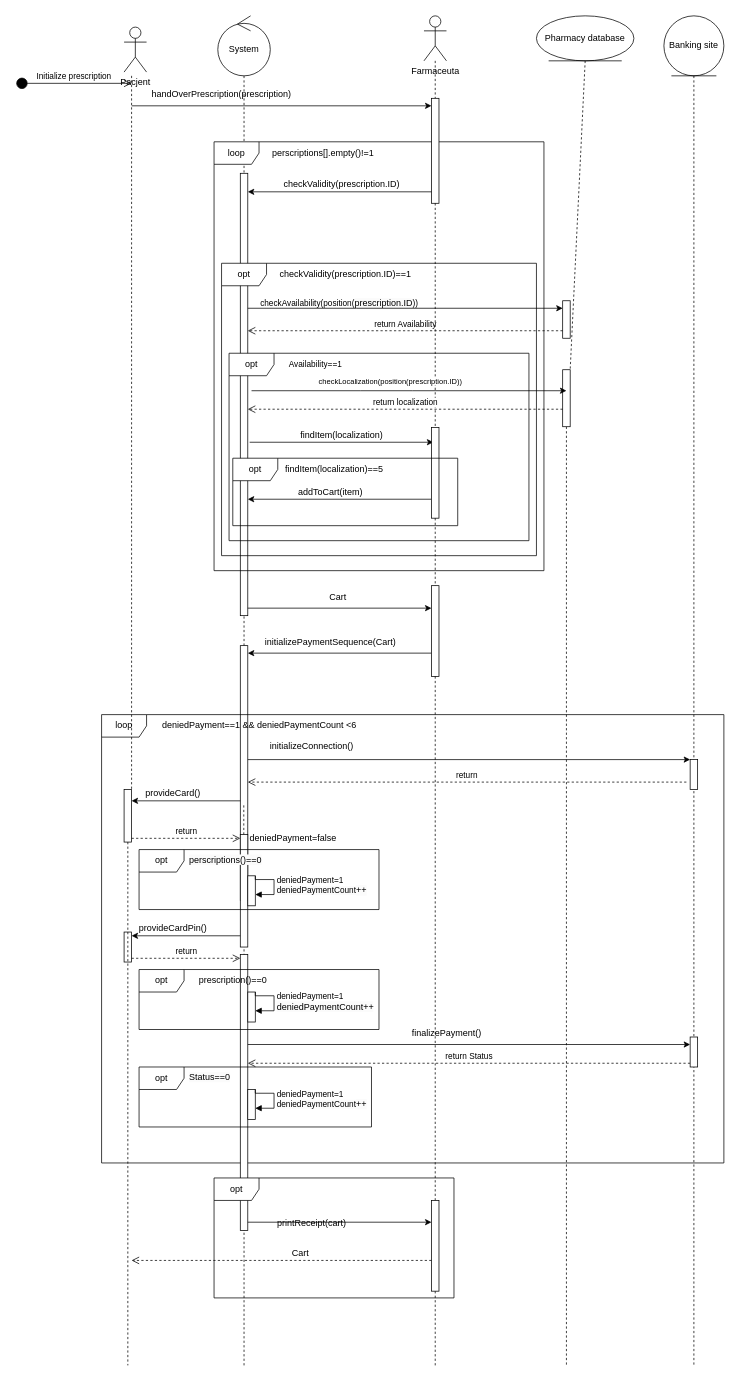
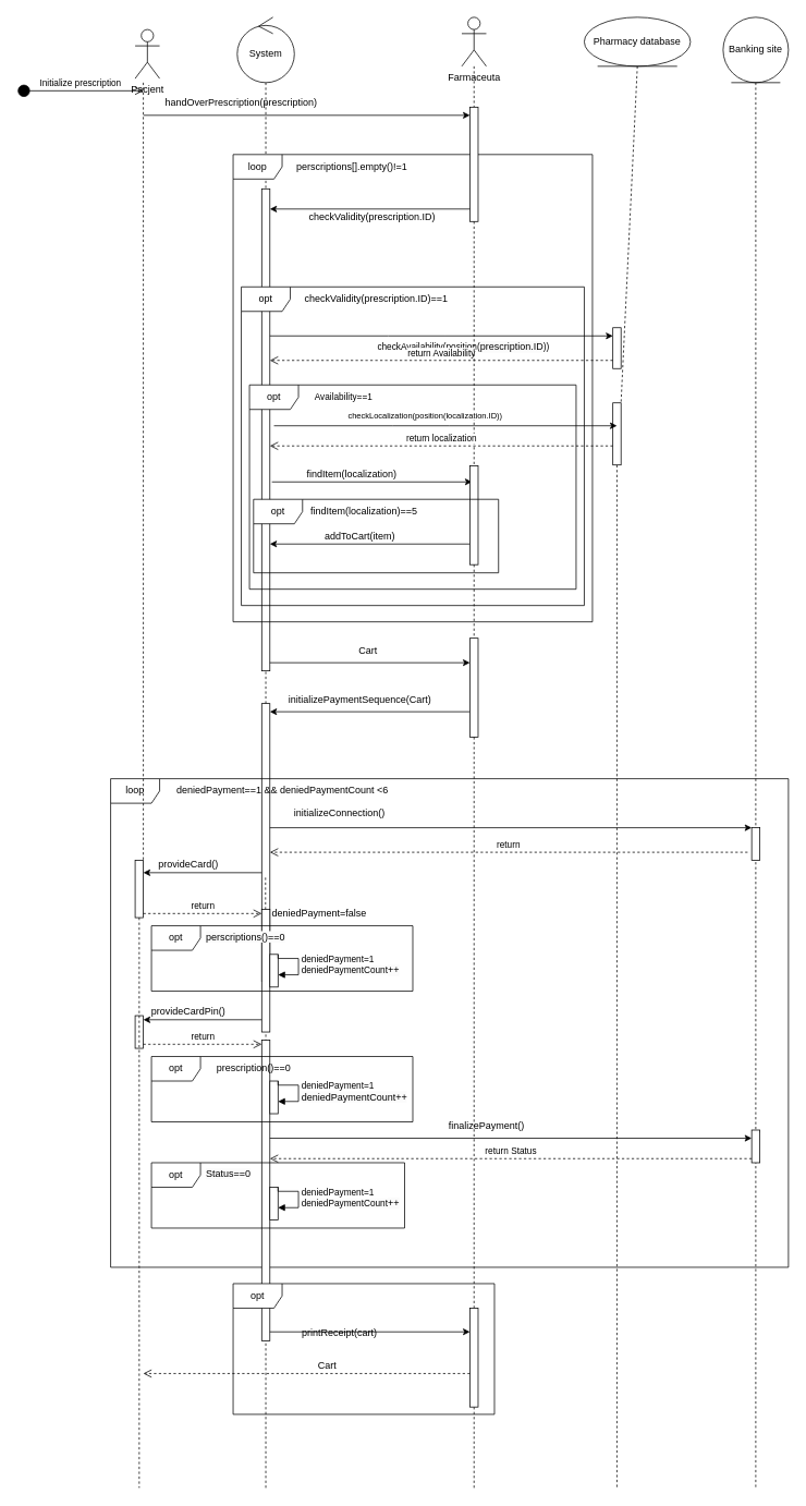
- <mxCell id="12" value="checkValidity(&lt;span style=&quot;text-wrap: wrap;&quot;&gt;prescription.&lt;/span&gt;ID)" style="text;html=1;align=center;verticalAlign=middle;resizable=0;points=[];autosize=1;strokeColor=none;fillColor=none;" parent="1" vertex="1"><mxGeometry x="365" y="230" width="180" height="30" as="geometry" /></mxCell>
+ <mxCell id="12" value="checkValidity(&lt;span style=&quot;text-wrap: wrap;&quot;&gt;prescription.&lt;/span&gt;ID)" style="text;html=1;align=center;verticalAlign=middle;resizable=0;points=[];autosize=1;strokeColor=none;fillColor=none;" parent="1" vertex="1"><mxGeometry x="365" y="250" width="180" height="30" as="geometry" /></mxCell>
- <mxCell id="15" value="&lt;span style=&quot;color: rgb(0, 0, 0); font-family: Helvetica; font-size: 11px; font-style: normal; font-variant-ligatures: normal; font-variant-caps: normal; font-weight: 400; letter-spacing: normal; orphans: 2; text-align: left; text-indent: 0px; text-transform: none; widows: 2; word-spacing: 0px; -webkit-text-stroke-width: 0px; white-space: nowrap; background-color: rgb(255, 255, 255); text-decoration-thickness: initial; text-decoration-style: initial; text-decoration-color: initial; display: inline !important; float: none;&quot;&gt;checkAvailability(position(&lt;span style=&quot;font-size: 12px; text-align: center; text-wrap: wrap; background-color: rgb(251, 251, 251);&quot;&gt;prescription.ID&lt;/span&gt;))&lt;/span&gt;" style="text;whiteSpace=wrap;html=1;" parent="1" vertex="1"><mxGeometry x="345" y="390" width="220" height="30" as="geometry" /></mxCell>
+ <mxCell id="15" value="&lt;span style=&quot;color: rgb(0, 0, 0); font-family: Helvetica; font-size: 11px; font-style: normal; font-variant-ligatures: normal; font-variant-caps: normal; font-weight: 400; letter-spacing: normal; orphans: 2; text-align: left; text-indent: 0px; text-transform: none; widows: 2; word-spacing: 0px; -webkit-text-stroke-width: 0px; white-space: nowrap; background-color: rgb(255, 255, 255); text-decoration-thickness: initial; text-decoration-style: initial; text-decoration-color: initial; display: inline !important; float: none;&quot;&gt;checkAvailability(position(&lt;span style=&quot;font-size: 12px; text-align: center; text-wrap: wrap; background-color: rgb(251, 251, 251);&quot;&gt;prescription.ID&lt;/span&gt;))&lt;/span&gt;" style="text;whiteSpace=wrap;html=1;" parent="1" vertex="1"><mxGeometry x="460" y="410" width="220" height="30" as="geometry" /></mxCell>
- <mxCell id="81" value="&lt;span style=&quot;font-size: 10px; text-align: left; background-color: rgb(255, 255, 255);&quot;&gt;checkLocalization(position(prescription.ID))&lt;/span&gt;" style="text;html=1;align=center;verticalAlign=middle;resizable=0;points=[];autosize=1;strokeColor=none;fillColor=none;" vertex="1" parent="1"><mxGeometry x="415" y="492" width="210" height="30" as="geometry" /></mxCell>
+ <mxCell id="81" value="&lt;span style=&quot;font-size: 10px; text-align: left; background-color: rgb(255, 255, 255);&quot;&gt;checkLocalization(position(localization.ID))&lt;/span&gt;" style="text;html=1;align=center;verticalAlign=middle;resizable=0;points=[];autosize=1;strokeColor=none;fillColor=none;" vertex="1" parent="1"><mxGeometry x="415" y="492" width="210" height="30" as="geometry" /></mxCell>
- <mxCell id="21" value="findItem(localization)" style="text;html=1;align=center;verticalAlign=middle;resizable=0;points=[];autosize=1;strokeColor=none;fillColor=none;" parent="1" vertex="1"><mxGeometry x="390" y="564" width="130" height="30" as="geometry" /></mxCell>
+ <mxCell id="21" value="findItem(localization)" style="text;html=1;align=center;verticalAlign=middle;resizable=0;points=[];autosize=1;strokeColor=none;fillColor=none;" parent="1" vertex="1"><mxGeometry x="365" y="564" width="130" height="30" as="geometry" /></mxCell>
